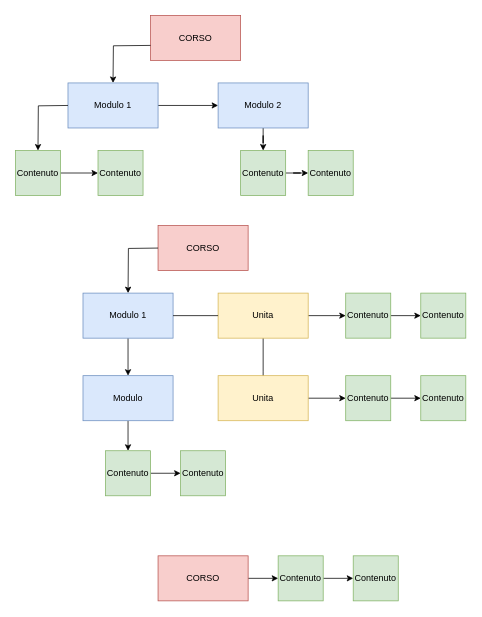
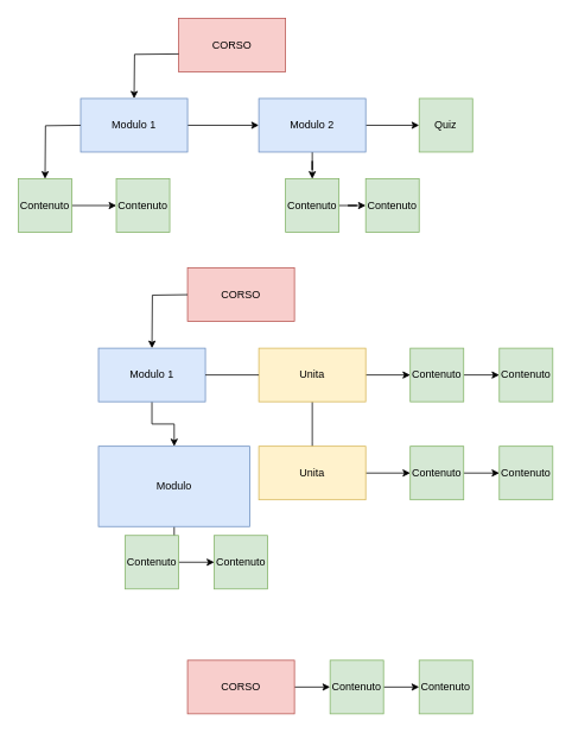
+ <mxCell id="7" value="" style="edgeStyle=orthogonalEdgeStyle;rounded=0;orthogonalLoop=1;jettySize=auto;html=1;" edge="1" parent="1" source="9" target="10"><mxGeometry relative="1" as="geometry" /></mxCell>
+ <mxCell id="10" value="Quiz" style="whiteSpace=wrap;html=1;aspect=fixed;fillColor=#d5e8d4;strokeColor=#82b366;" vertex="1" parent="1"><mxGeometry x="470" y="110" width="60" height="60" as="geometry" /></mxCell>
- <mxCell id="34" value="Modulo" style="whiteSpace=wrap;html=1;fillColor=#dae8fc;strokeColor=#6c8ebf;rounded=0;" vertex="1" parent="1"><mxGeometry x="110" y="500" width="120" height="60" as="geometry" /></mxCell>
+ <mxCell id="34" value="Modulo" style="whiteSpace=wrap;html=1;fillColor=#dae8fc;strokeColor=#6c8ebf;rounded=0;" vertex="1" parent="1"><mxGeometry x="110" y="500" width="170" height="90" as="geometry" /></mxCell>
